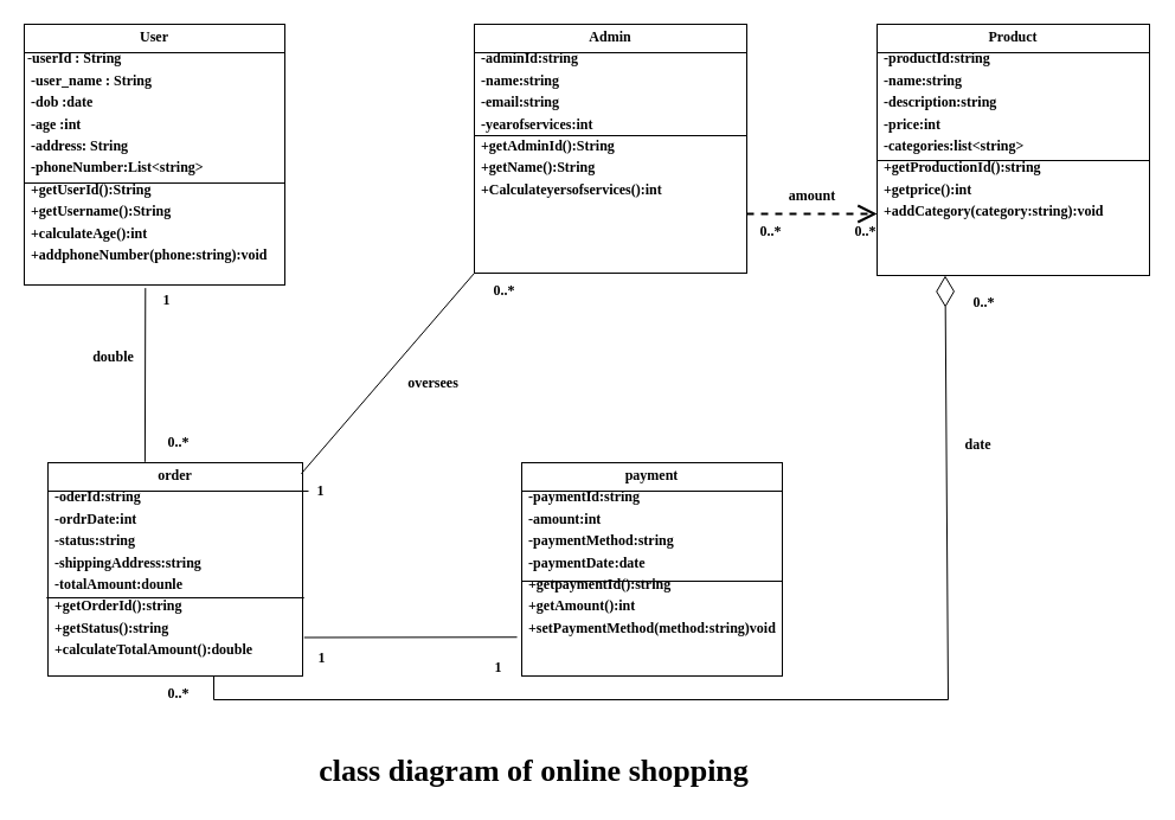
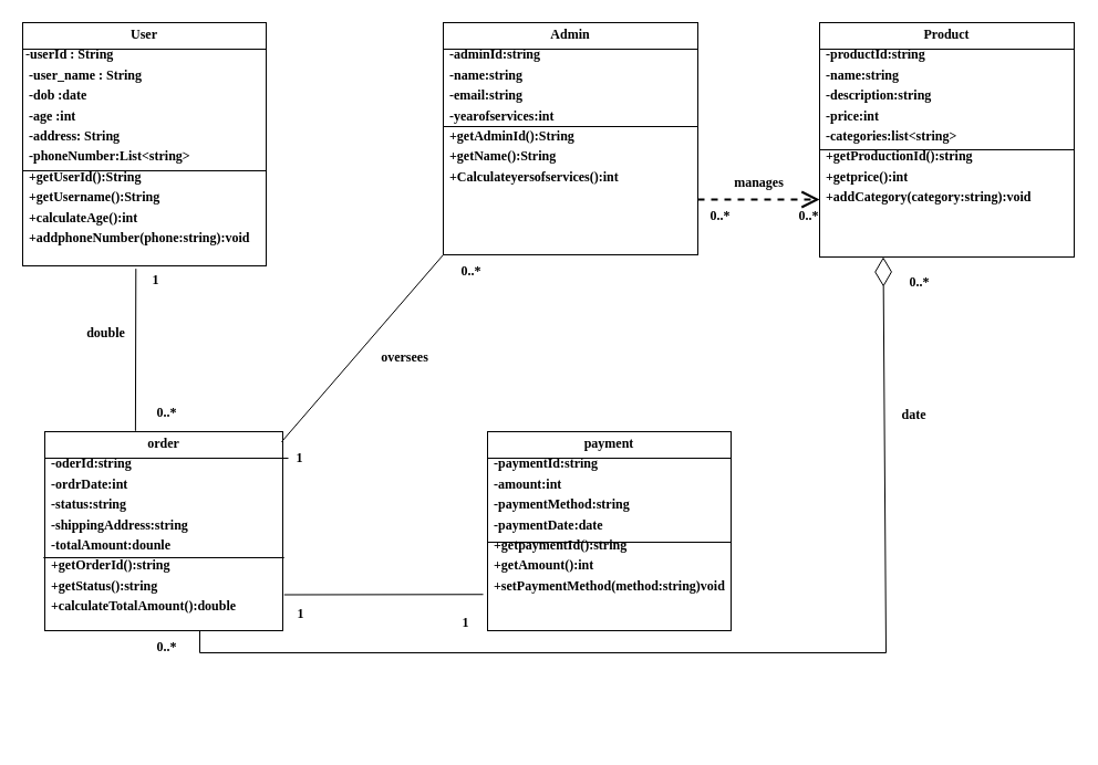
- <mxCell id="36" value="&lt;b&gt;&lt;font face=&quot;Times New Roman&quot;&gt;amount&lt;/font&gt;&lt;/b&gt;" style="text;html=1;align=center;verticalAlign=middle;resizable=0;points=[];autosize=1;strokeColor=none;fillColor=none;fontFamily=Architects Daughter;fontSource=https%3A%2F%2Ffonts.googleapis.com%2Fcss%3Ffamily%3DArchitects%2BDaughter;" vertex="1" parent="1"><mxGeometry x="650" y="150" width="70" height="30" as="geometry" /></mxCell>
+ <mxCell id="36" value="&lt;b&gt;&lt;font face=&quot;Times New Roman&quot;&gt;manages&lt;/font&gt;&lt;/b&gt;" style="text;html=1;align=center;verticalAlign=middle;resizable=0;points=[];autosize=1;strokeColor=none;fillColor=none;fontFamily=Architects Daughter;fontSource=https%3A%2F%2Ffonts.googleapis.com%2Fcss%3Ffamily%3DArchitects%2BDaughter;" vertex="1" parent="1"><mxGeometry x="650" y="150" width="70" height="30" as="geometry" /></mxCell>
- <mxCell id="21" value="&lt;b&gt;&lt;font face=&quot;Times New Roman&quot; style=&quot;font-size: 26px;&quot;&gt;class diagram of online shopping&lt;/font&gt;&lt;/b&gt;" style="text;html=1;align=center;verticalAlign=middle;resizable=0;points=[];autosize=1;strokeColor=none;fillColor=none;fontFamily=Architects Daughter;fontSource=https%3A%2F%2Ffonts.googleapis.com%2Fcss%3Ffamily%3DArchitects%2BDaughter;" vertex="1" parent="1"><mxGeometry x="255" y="630" width="390" height="40" as="geometry" /></mxCell>
